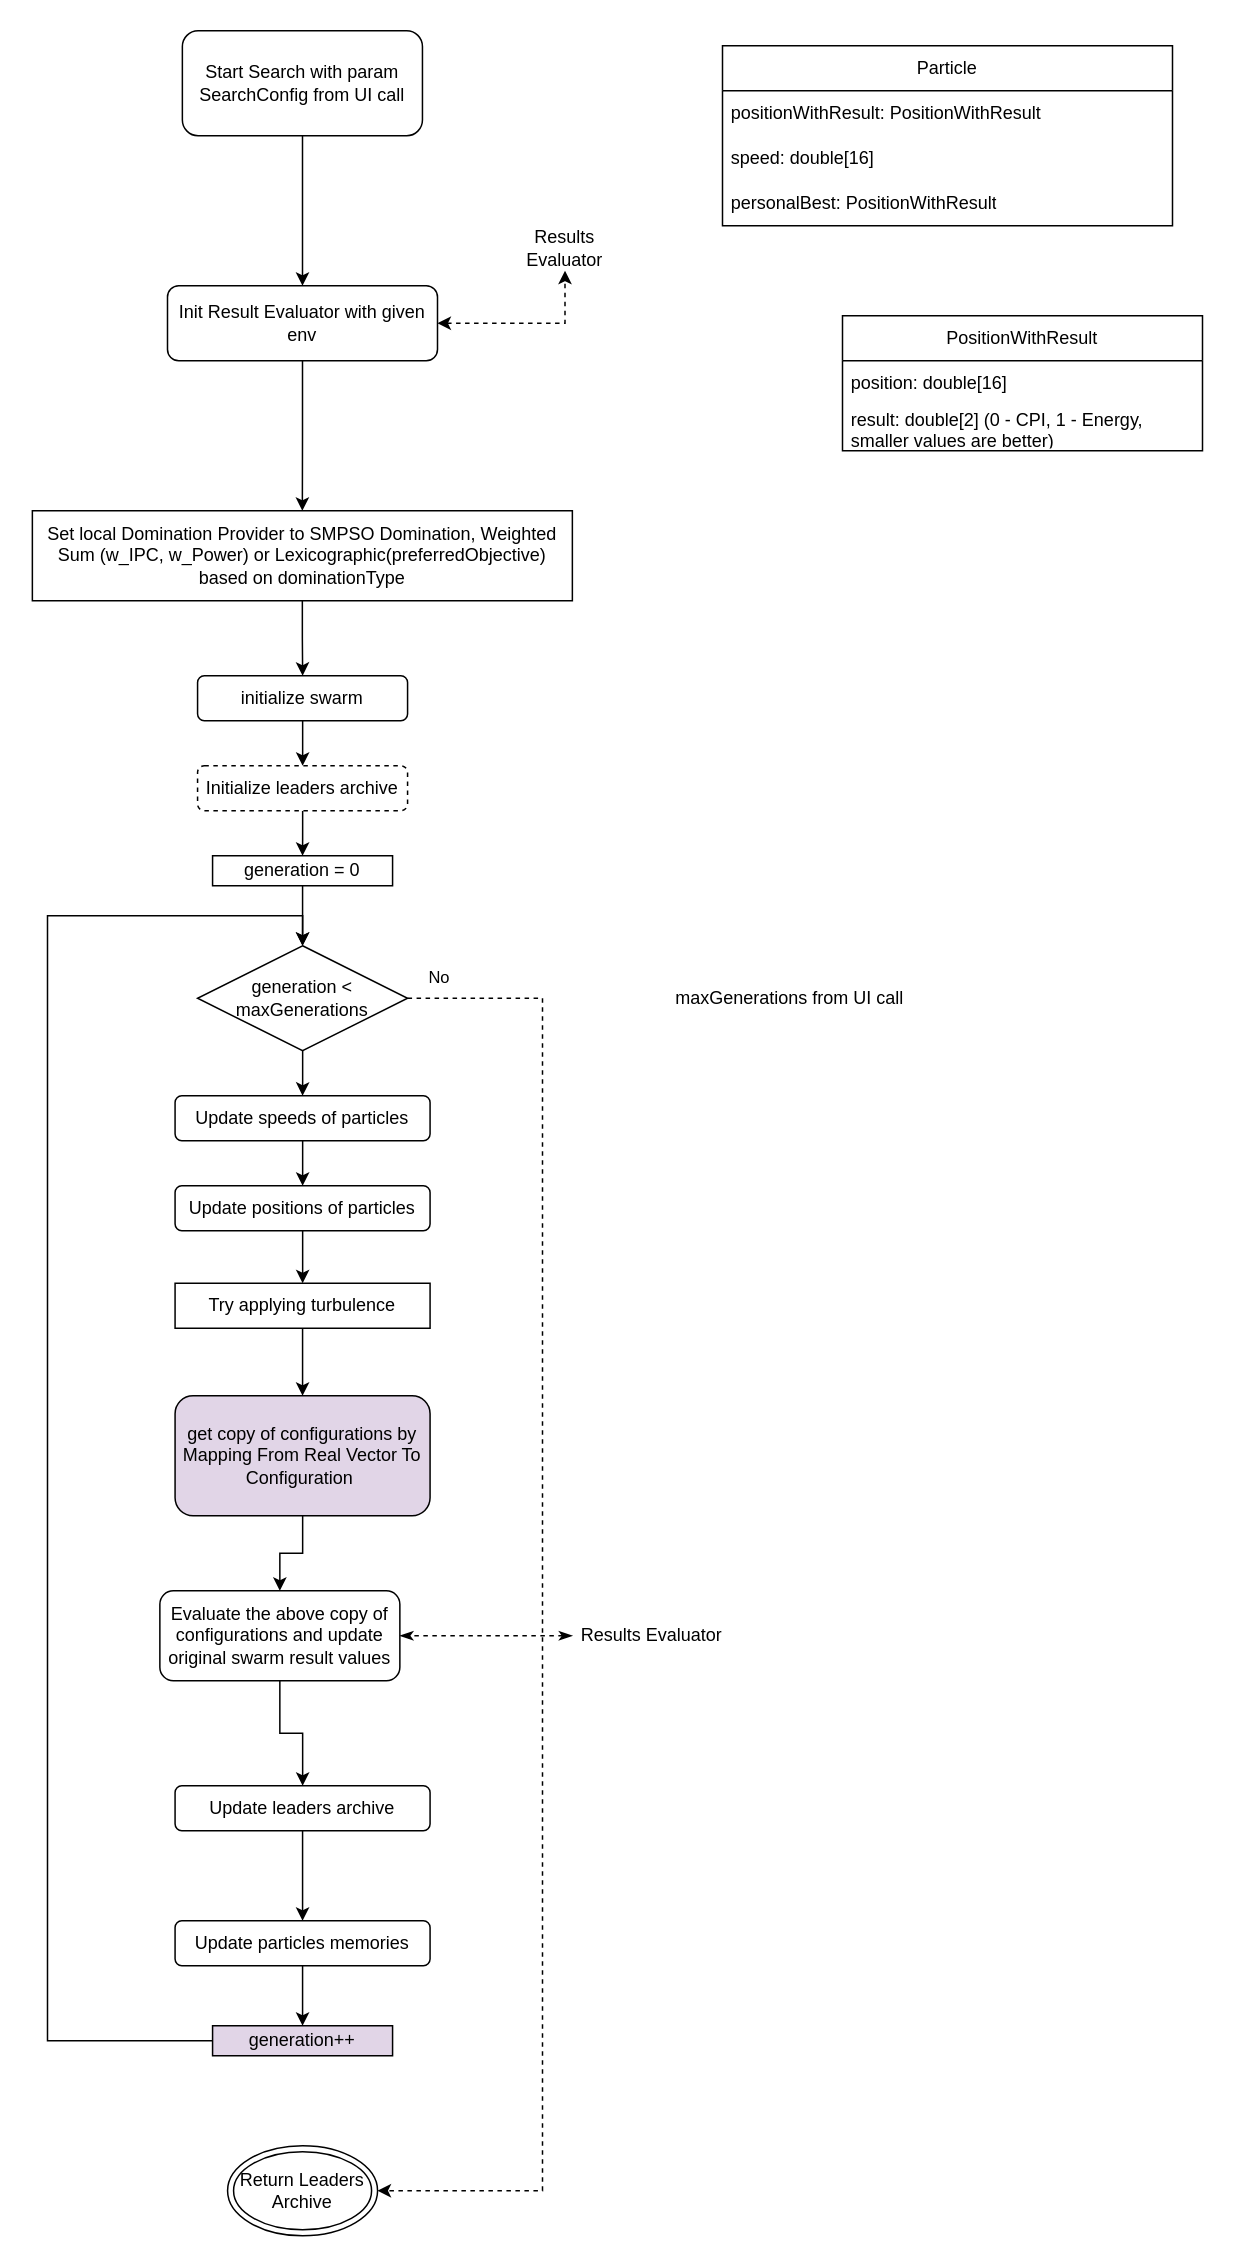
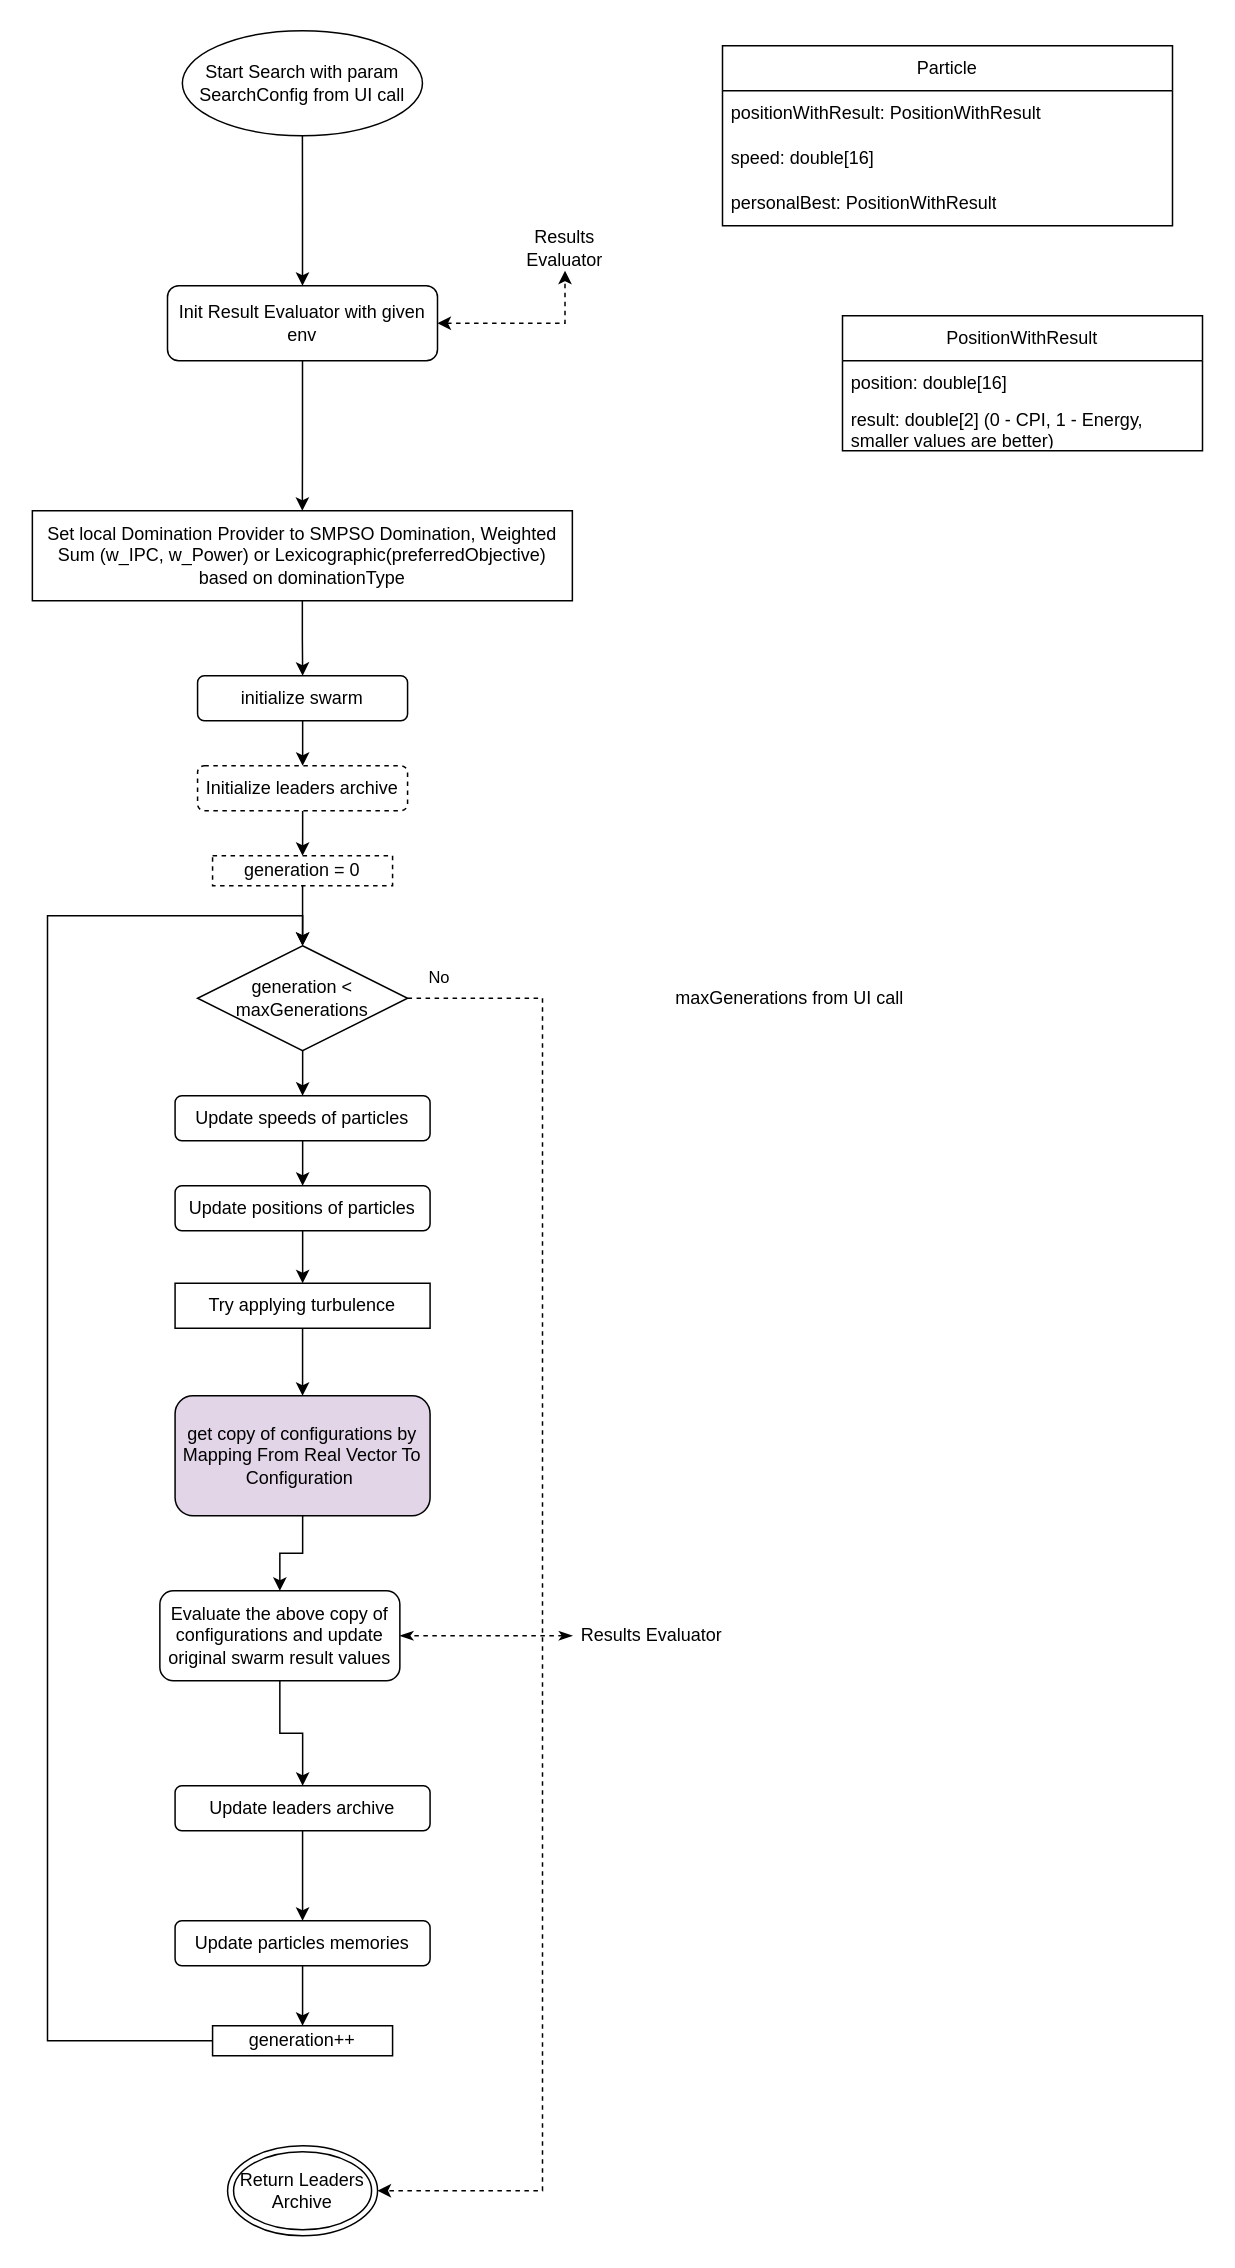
- <mxCell id="3" value="Start Search with param SearchConfig from UI call" style="whiteSpace=wrap;html=1;rounded=1;" parent="1" vertex="1"><mxGeometry x="120.91" y="20" width="160.06" height="70" as="geometry" /></mxCell>
+ <mxCell id="3" value="Start Search with param SearchConfig from UI call" style="ellipse;whiteSpace=wrap;html=1;" parent="1" vertex="1"><mxGeometry x="120.91" y="20" width="160.06" height="70" as="geometry" /></mxCell>
- <mxCell id="9" value="generation = 0" style="rounded=0;whiteSpace=wrap;html=1;" parent="1" vertex="1"><mxGeometry x="141.05" y="570" width="120" height="20" as="geometry" /></mxCell>
+ <mxCell id="9" value="generation = 0" style="rounded=0;whiteSpace=wrap;html=1;dashed=1;" parent="1" vertex="1"><mxGeometry x="141.05" y="570" width="120" height="20" as="geometry" /></mxCell>
- <mxCell id="15" value="generation++" style="rounded=0;whiteSpace=wrap;html=1;fillColor=#e1d5e7;" parent="1" vertex="1"><mxGeometry x="141.05" y="1350" width="120" height="20" as="geometry" /></mxCell>
+ <mxCell id="15" value="generation++" style="rounded=0;whiteSpace=wrap;html=1;" parent="1" vertex="1"><mxGeometry x="141.05" y="1350" width="120" height="20" as="geometry" /></mxCell>
